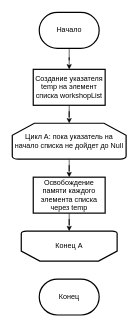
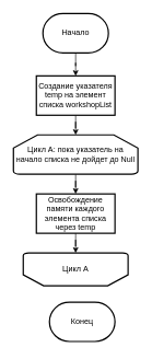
- <mxCell id="11" value="Конец А" style="strokeWidth=2;html=1;shape=mxgraph.flowchart.loop_limit;whiteSpace=wrap;direction=west;" vertex="1" parent="1"><mxGeometry x="35" y="385" width="160" height="50" as="geometry" /></mxCell>
+ <mxCell id="11" value="Цикл А" style="strokeWidth=2;html=1;shape=mxgraph.flowchart.loop_limit;whiteSpace=wrap;direction=west;" vertex="1" parent="1"><mxGeometry x="35" y="385" width="160" height="50" as="geometry" /></mxCell>
- <mxCell id="4" value="Конец" style="strokeWidth=2;html=1;shape=mxgraph.flowchart.terminator;whiteSpace=wrap;" vertex="1" parent="1"><mxGeometry x="65" y="465" width="100" height="60" as="geometry" /></mxCell>
+ <mxCell id="4" value="Конец" style="strokeWidth=2;html=1;shape=mxgraph.flowchart.terminator;whiteSpace=wrap;" vertex="1" parent="1"><mxGeometry x="75" y="460" width="100" height="60" as="geometry" /></mxCell>
